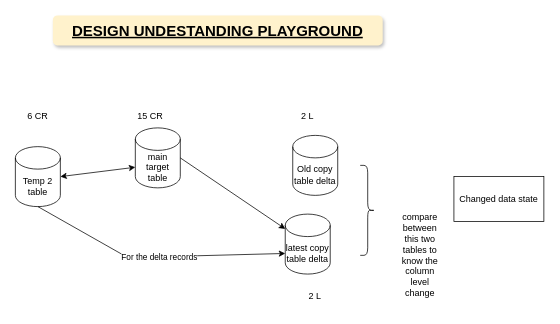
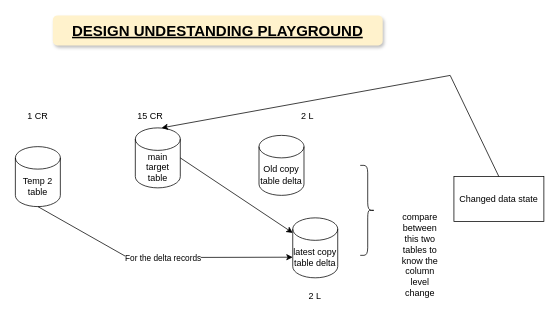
+ <mxCell id="18" value="" style="endArrow=classic;html=1;rounded=0;exitX=0.5;exitY=0;exitDx=0;exitDy=0;entryX=0.75;entryY=1;entryDx=0;entryDy=0;" edge="1" parent="1" source="17" target="14"><mxGeometry width="50" height="50" relative="1" as="geometry"><mxPoint x="640" y="150" as="sourcePoint" /><mxPoint x="690" y="100" as="targetPoint" /><Array as="points"><mxPoint x="600" y="100" /></Array></mxGeometry></mxCell>
- <mxCell id="13" value="6 CR" style="text;html=1;align=center;verticalAlign=middle;whiteSpace=wrap;rounded=0;" vertex="1" parent="1"><mxGeometry x="20" y="140" width="60" height="30" as="geometry" /></mxCell>
+ <mxCell id="13" value="1 CR" style="text;html=1;align=center;verticalAlign=middle;whiteSpace=wrap;rounded=0;" vertex="1" parent="1"><mxGeometry x="20" y="140" width="60" height="30" as="geometry" /></mxCell>
- <mxCell id="5" value="Old copy table delta" style="shape=cylinder3;whiteSpace=wrap;html=1;boundedLbl=1;backgroundOutline=1;size=15;" vertex="1" parent="1"><mxGeometry x="390" y="180" width="60" height="80" as="geometry" /></mxCell>
+ <mxCell id="5" value="Old copy table delta" style="shape=cylinder3;whiteSpace=wrap;html=1;boundedLbl=1;backgroundOutline=1;size=15;" vertex="1" parent="1"><mxGeometry x="345" y="180" width="60" height="80" as="geometry" /></mxCell>
- <mxCell id="7" value="" style="endArrow=classic;startArrow=classic;html=1;rounded=0;exitX=1;exitY=0.5;exitDx=0;exitDy=0;exitPerimeter=0;entryX=0;entryY=0;entryDx=0;entryDy=52.5;entryPerimeter=0;" edge="1" parent="1" source="3" target="4"><mxGeometry width="50" height="50" relative="1" as="geometry"><mxPoint x="100" y="350" as="sourcePoint" /><mxPoint x="150" y="300" as="targetPoint" /></mxGeometry></mxCell>
- <mxCell id="6" value="latest copy table delta" style="shape=cylinder3;whiteSpace=wrap;html=1;boundedLbl=1;backgroundOutline=1;size=15;" vertex="1" parent="1"><mxGeometry x="380" y="285" width="60" height="80" as="geometry" /></mxCell>
+ <mxCell id="6" value="latest copy table delta" style="shape=cylinder3;whiteSpace=wrap;html=1;boundedLbl=1;backgroundOutline=1;size=15;" vertex="1" parent="1"><mxGeometry x="390" y="290" width="60" height="80" as="geometry" /></mxCell>
